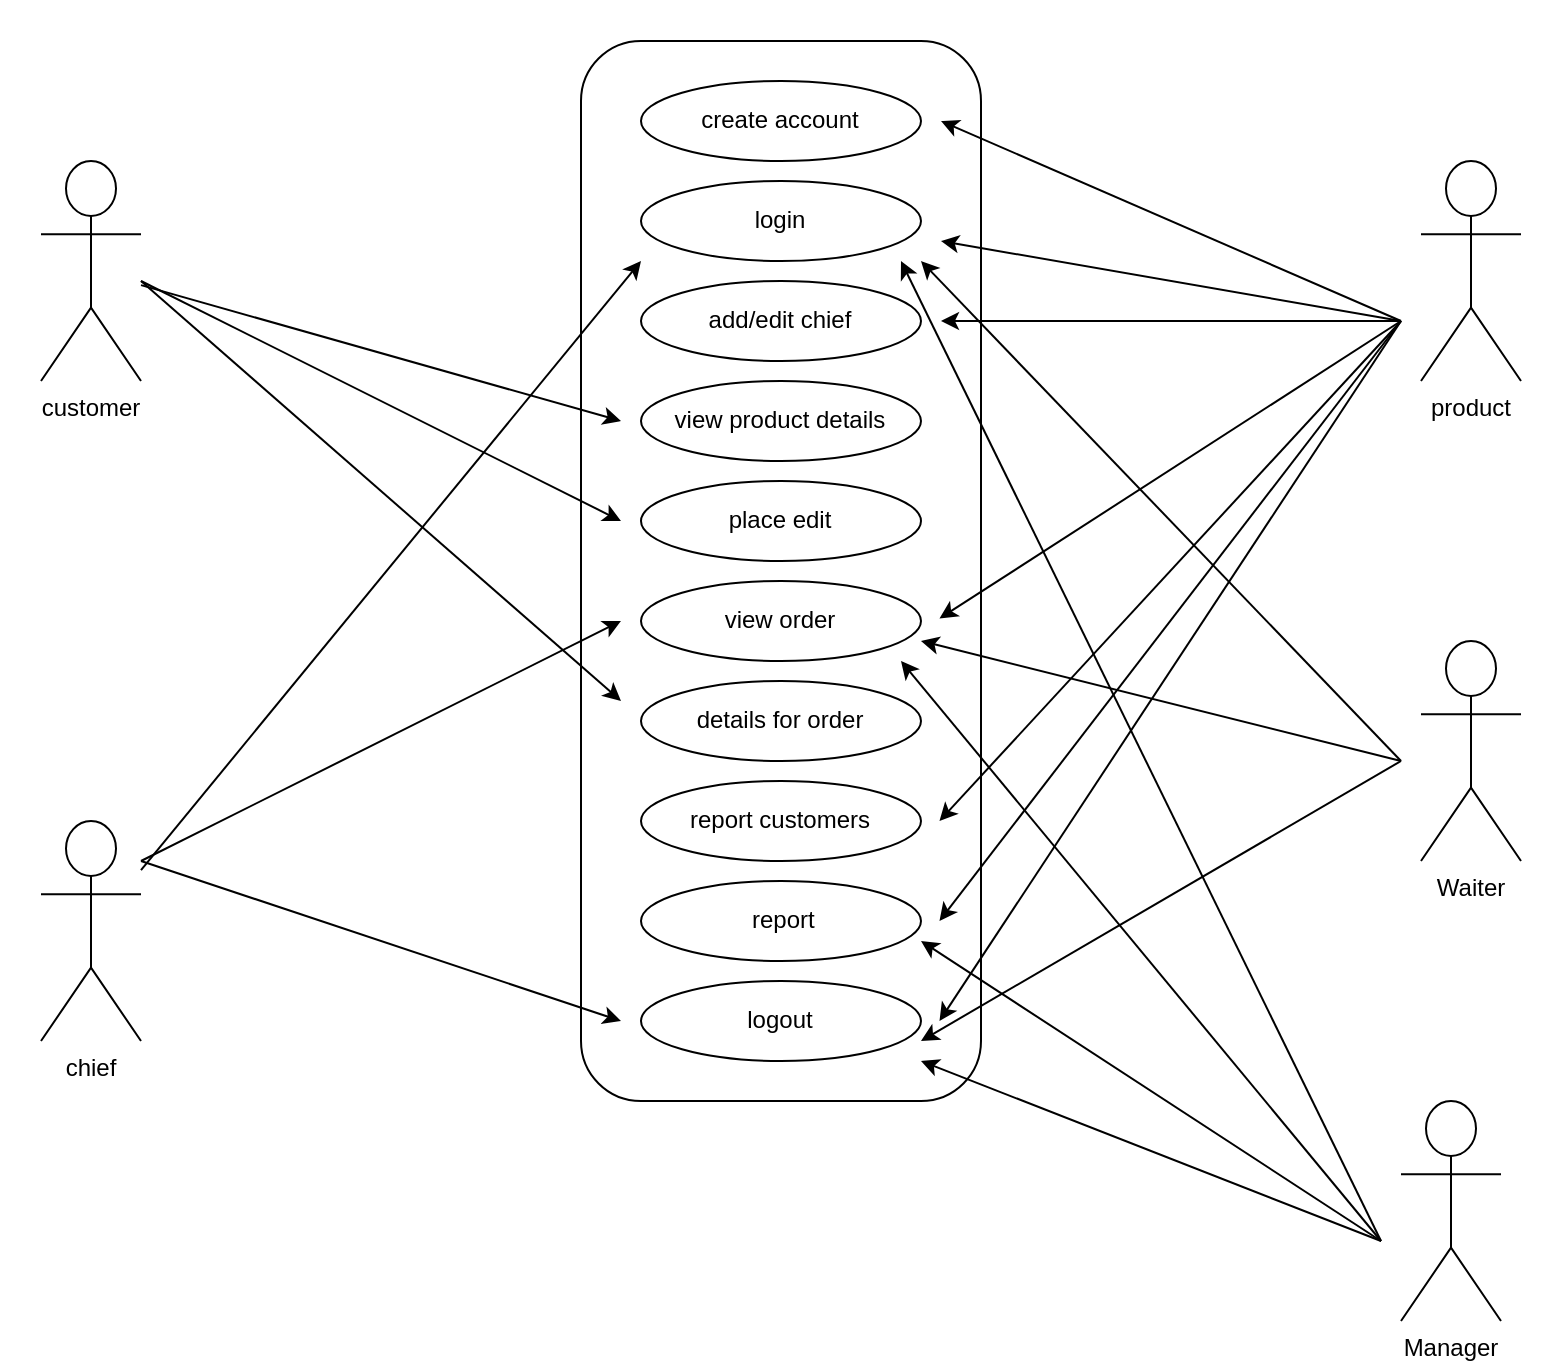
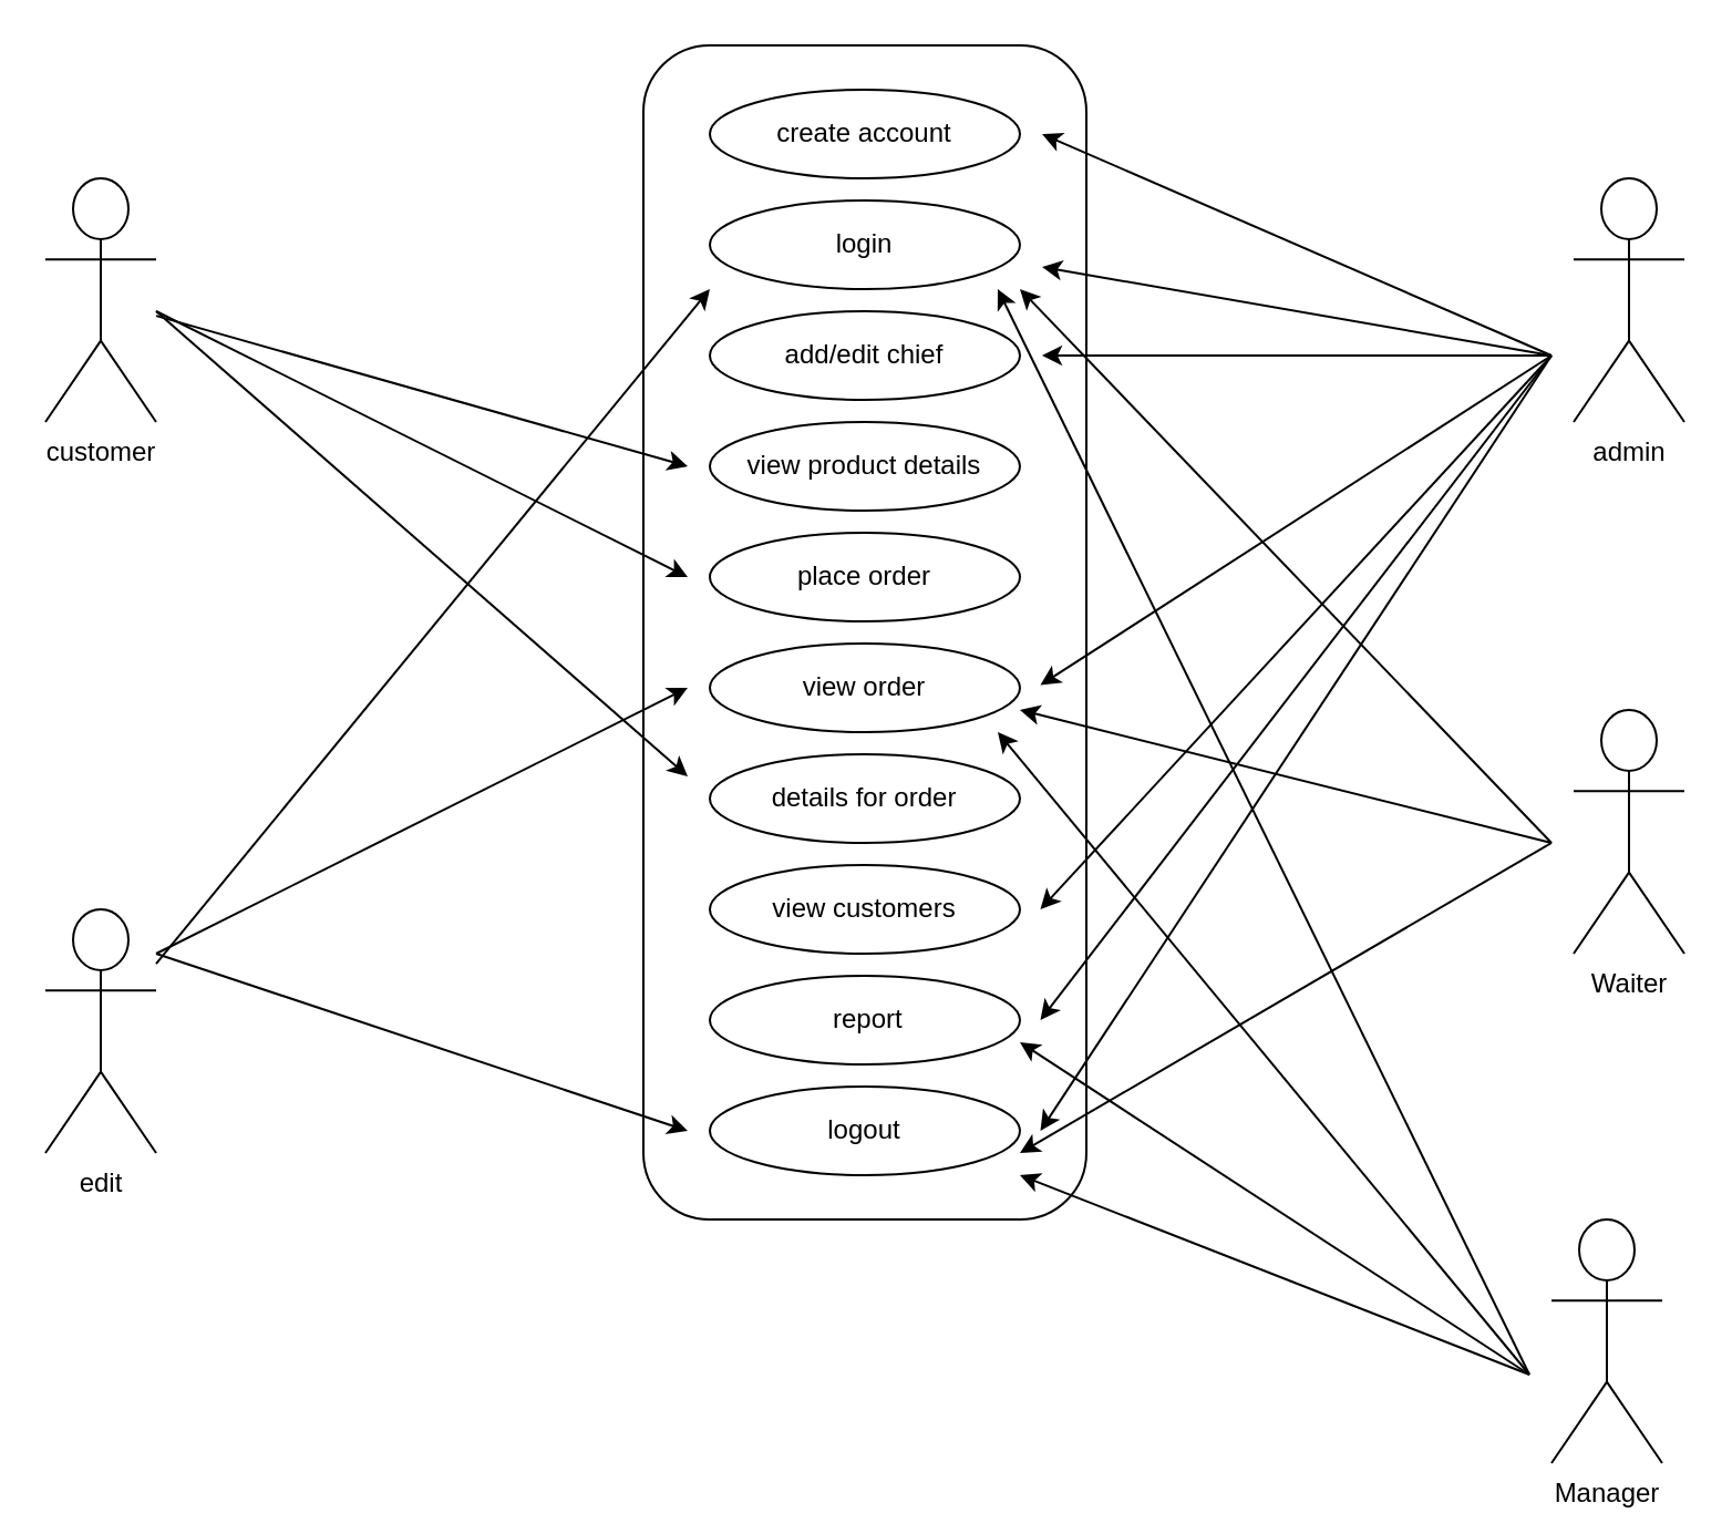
- <mxCell id="5" value="product" style="shape=umlActor;verticalLabelPosition=bottom;verticalAlign=top;html=1;outlineConnect=0;" vertex="1" parent="1"><mxGeometry x="710" y="80" width="50" height="110" as="geometry" /></mxCell>
+ <mxCell id="5" value="admin" style="shape=umlActor;verticalLabelPosition=bottom;verticalAlign=top;html=1;outlineConnect=0;" vertex="1" parent="1"><mxGeometry x="710" y="80" width="50" height="110" as="geometry" /></mxCell>
- <mxCell id="12" value="place edit" style="ellipse;whiteSpace=wrap;html=1;align=center;fillColor=none;" vertex="1" parent="1"><mxGeometry x="320" y="240" width="140" height="40" as="geometry" /></mxCell>
+ <mxCell id="12" value="place order" style="ellipse;whiteSpace=wrap;html=1;align=center;fillColor=none;" vertex="1" parent="1"><mxGeometry x="320" y="240" width="140" height="40" as="geometry" /></mxCell>
- <mxCell id="10" value="report customers" style="ellipse;whiteSpace=wrap;html=1;align=center;fillColor=none;" vertex="1" parent="1"><mxGeometry x="320" y="390" width="140" height="40" as="geometry" /></mxCell>
+ <mxCell id="10" value="view customers" style="ellipse;whiteSpace=wrap;html=1;align=center;fillColor=none;" vertex="1" parent="1"><mxGeometry x="320" y="390" width="140" height="40" as="geometry" /></mxCell>
- <mxCell id="3" value="chief" style="shape=umlActor;verticalLabelPosition=bottom;verticalAlign=top;html=1;outlineConnect=0;" vertex="1" parent="1"><mxGeometry x="20" y="410" width="50" height="110" as="geometry" /></mxCell>
+ <mxCell id="3" value="edit" style="shape=umlActor;verticalLabelPosition=bottom;verticalAlign=top;html=1;outlineConnect=0;" vertex="1" parent="1"><mxGeometry x="20" y="410" width="50" height="110" as="geometry" /></mxCell>
